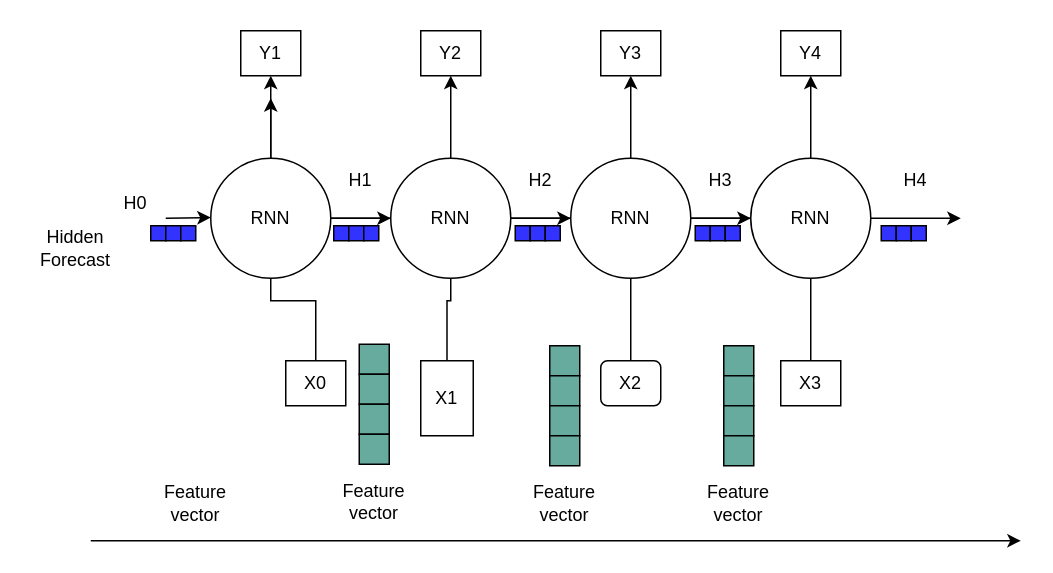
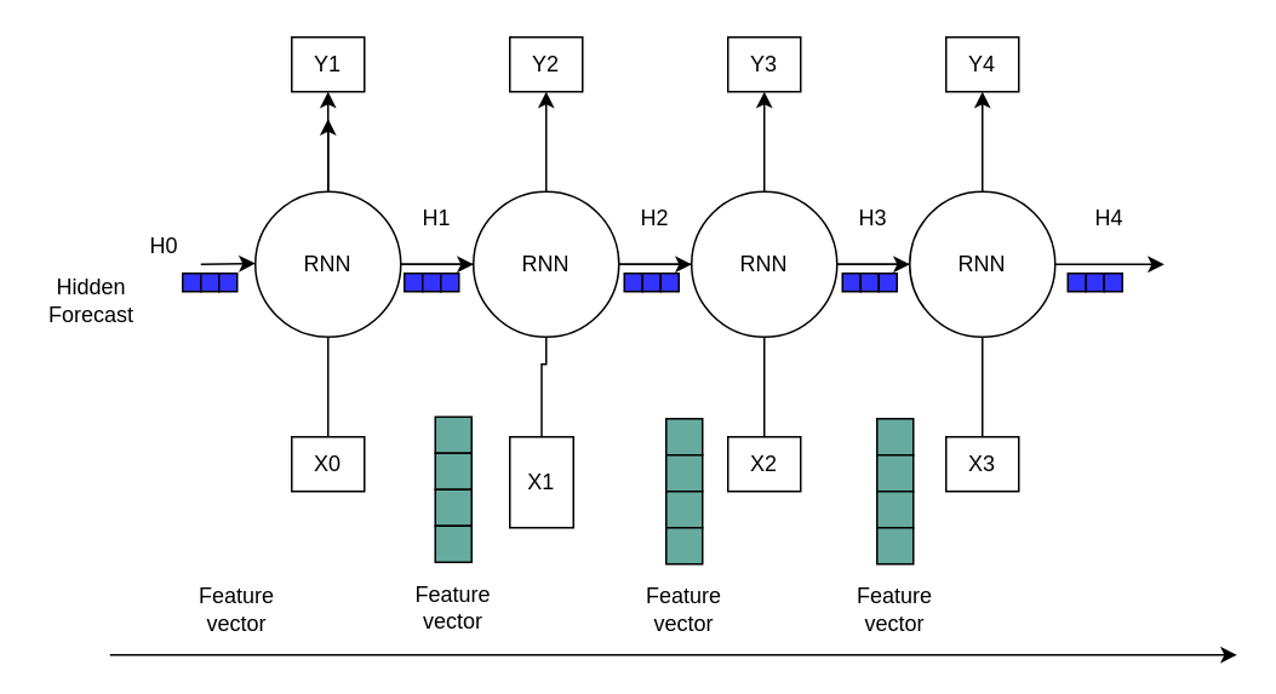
- <mxCell id="19" value="X0" style="rounded=0;whiteSpace=wrap;html=1;glass=0;" vertex="1" parent="1"><mxGeometry x="190" y="240" width="40" height="30" as="geometry" /></mxCell>
+ <mxCell id="19" value="X0" style="rounded=0;whiteSpace=wrap;html=1;glass=0;" vertex="1" parent="1"><mxGeometry x="160" y="240" width="40" height="30" as="geometry" /></mxCell>
- <mxCell id="23" value="X2" style="whiteSpace=wrap;html=1;rounded=1;" vertex="1" parent="1"><mxGeometry x="400" y="240" width="40" height="30" as="geometry" /></mxCell>
+ <mxCell id="23" value="X2" style="rounded=0;whiteSpace=wrap;html=1;" vertex="1" parent="1"><mxGeometry x="400" y="240" width="40" height="30" as="geometry" /></mxCell>
